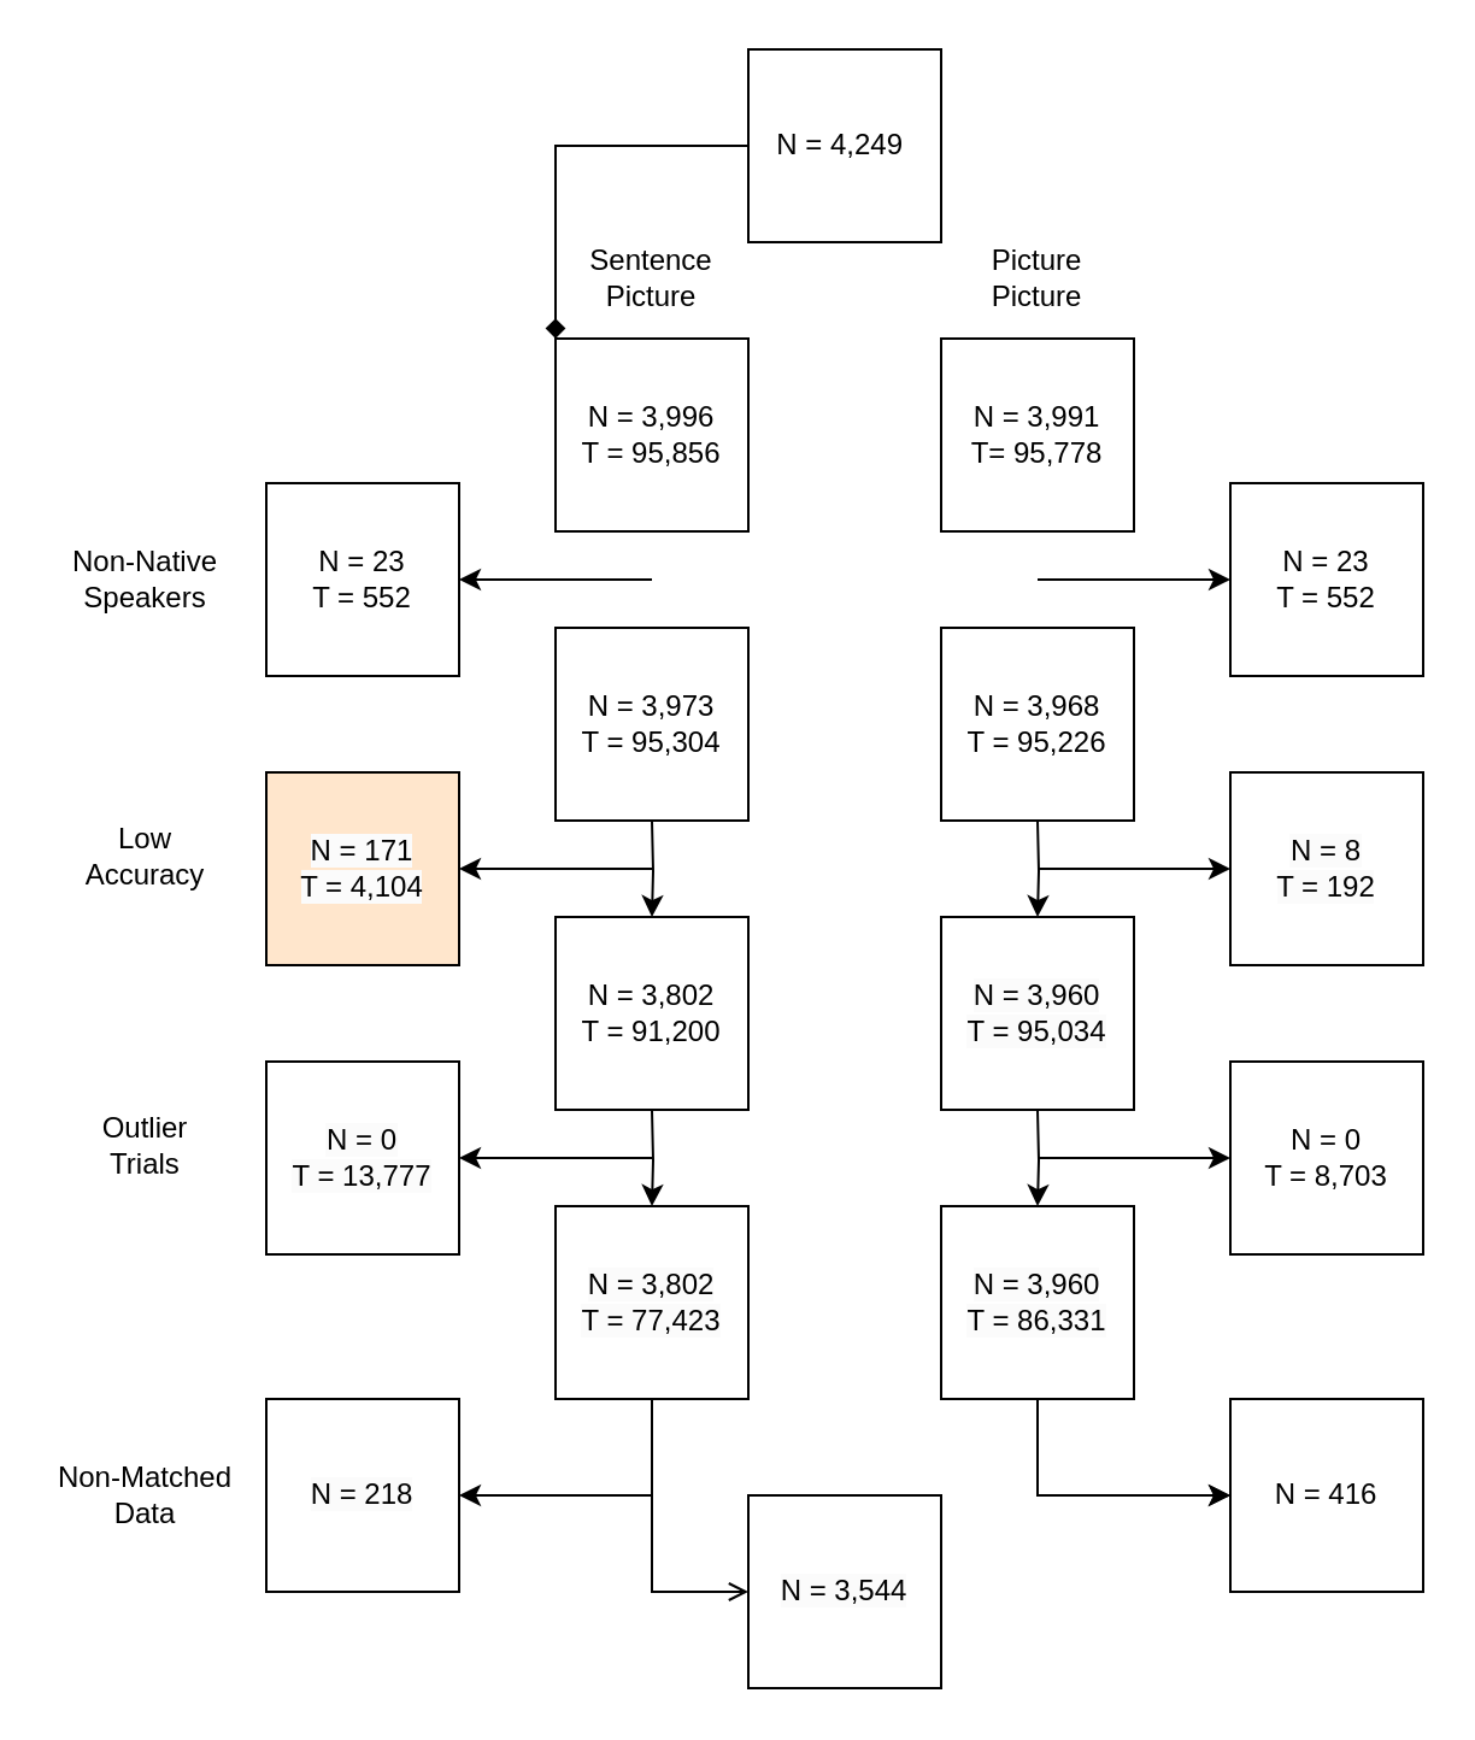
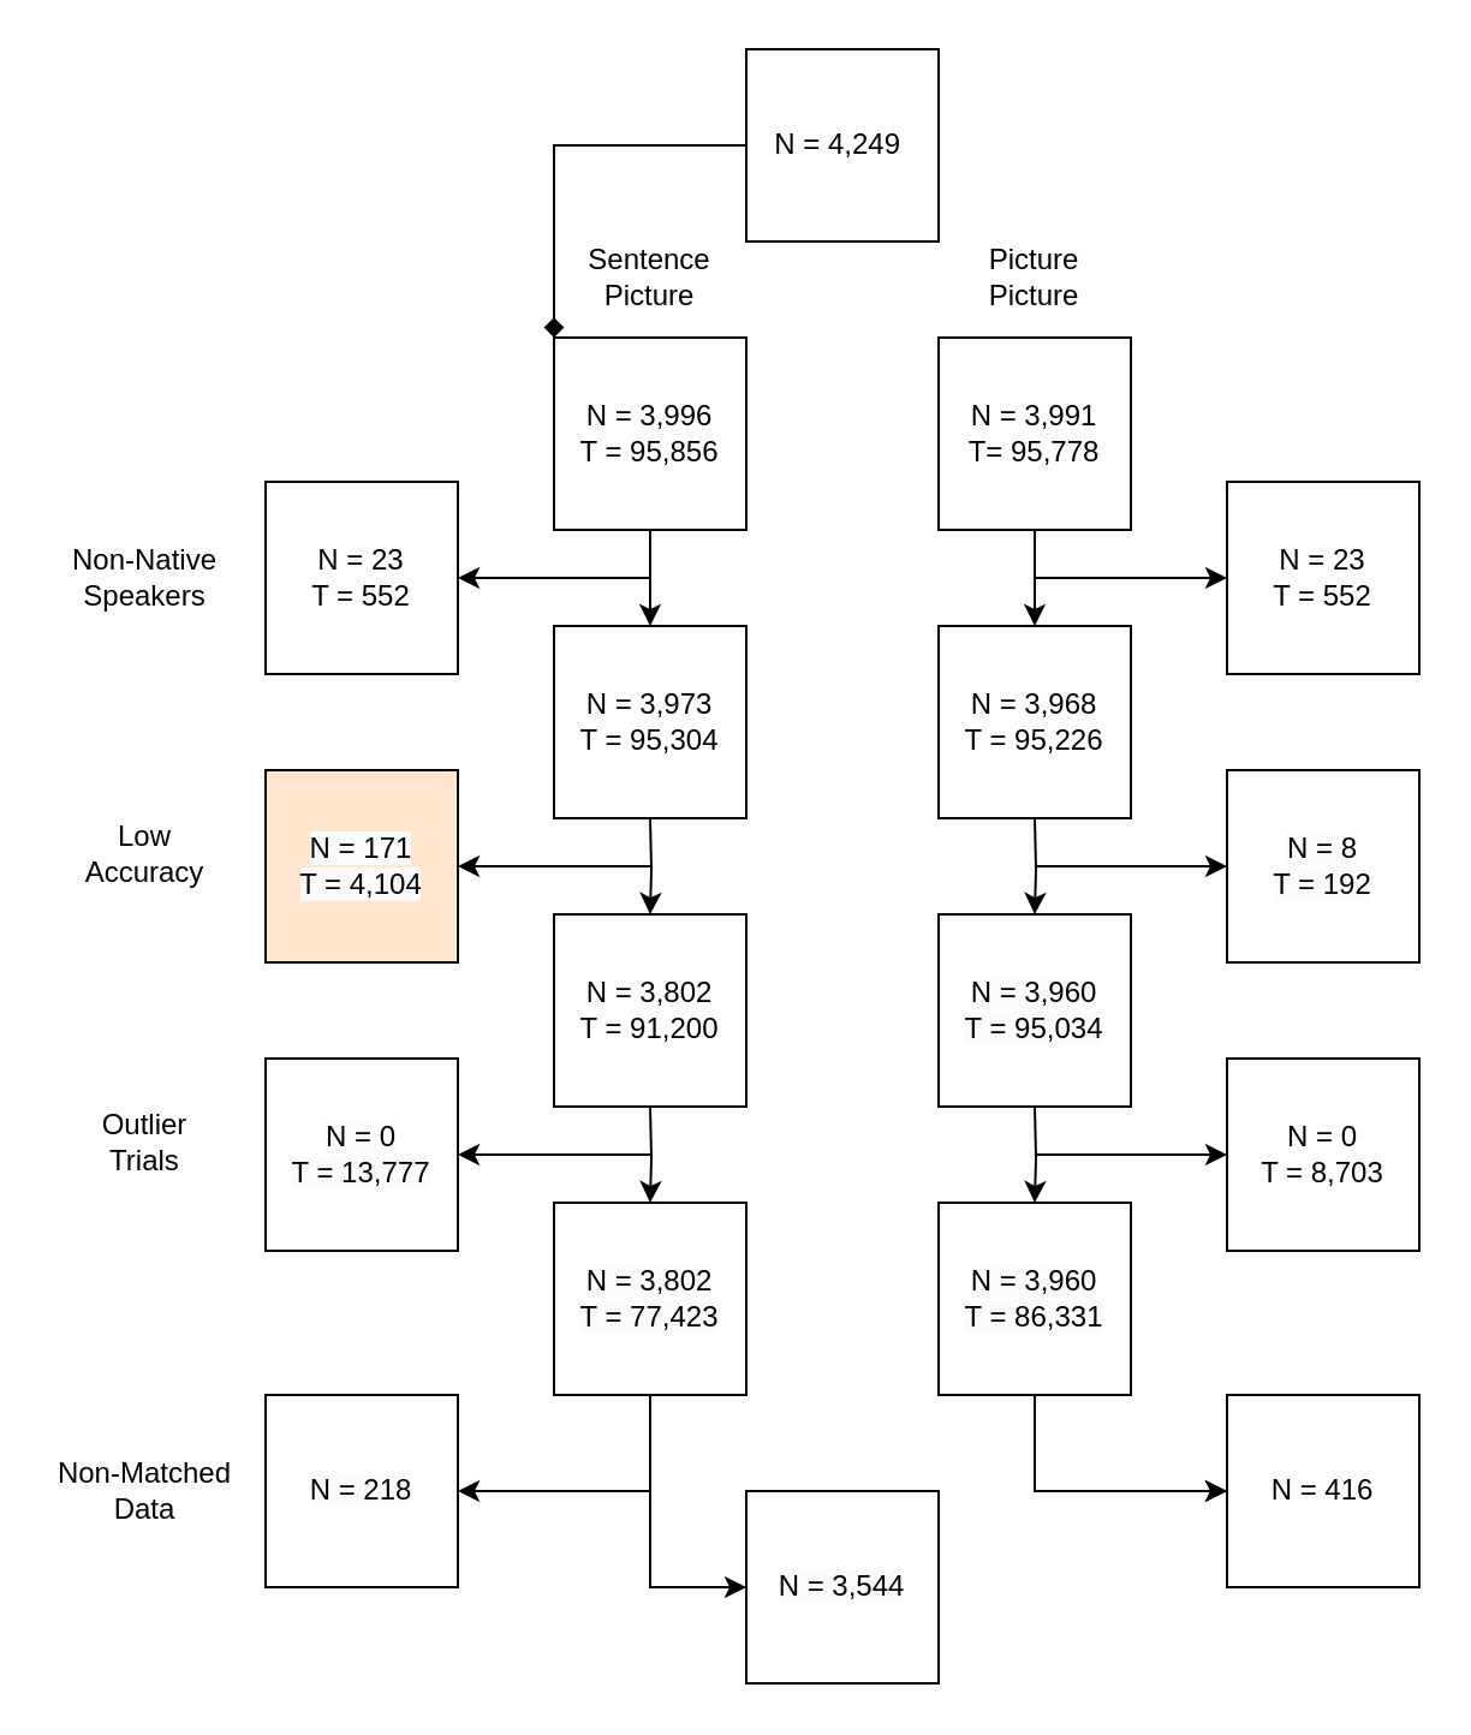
+ <mxCell id="2" value="" style="edgeStyle=orthogonalEdgeStyle;rounded=0;orthogonalLoop=1;jettySize=auto;html=1;" parent="1" source="3" target="8" edge="1"><mxGeometry relative="1" as="geometry" /></mxCell>
+ <mxCell id="4" value="" style="edgeStyle=orthogonalEdgeStyle;rounded=0;orthogonalLoop=1;jettySize=auto;html=1;" parent="1" source="5" target="9" edge="1"><mxGeometry relative="1" as="geometry" /></mxCell>
- <mxCell id="28" style="edgeStyle=orthogonalEdgeStyle;rounded=0;orthogonalLoop=1;jettySize=auto;html=1;exitX=0.5;exitY=1;exitDx=0;exitDy=0;entryX=0;entryY=0.5;entryDx=0;entryDy=0;endArrow=open;" parent="1" source="29" target="35" edge="1"><mxGeometry relative="1" as="geometry" /></mxCell>
+ <mxCell id="28" style="edgeStyle=orthogonalEdgeStyle;rounded=0;orthogonalLoop=1;jettySize=auto;html=1;exitX=0.5;exitY=1;exitDx=0;exitDy=0;entryX=0;entryY=0.5;entryDx=0;entryDy=0;" parent="1" source="29" target="35" edge="1"><mxGeometry relative="1" as="geometry" /></mxCell>
